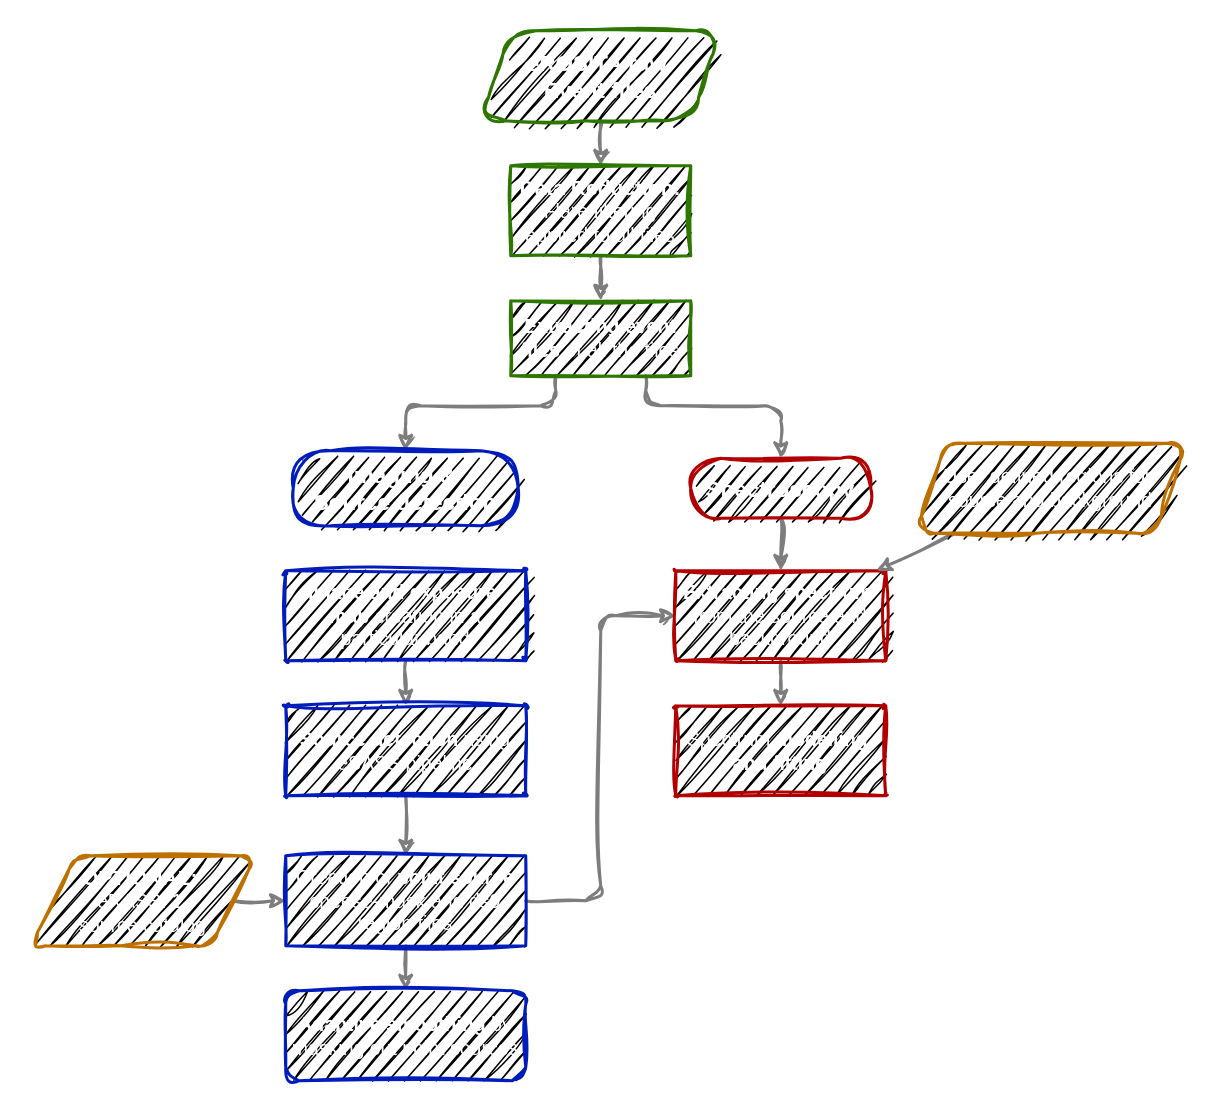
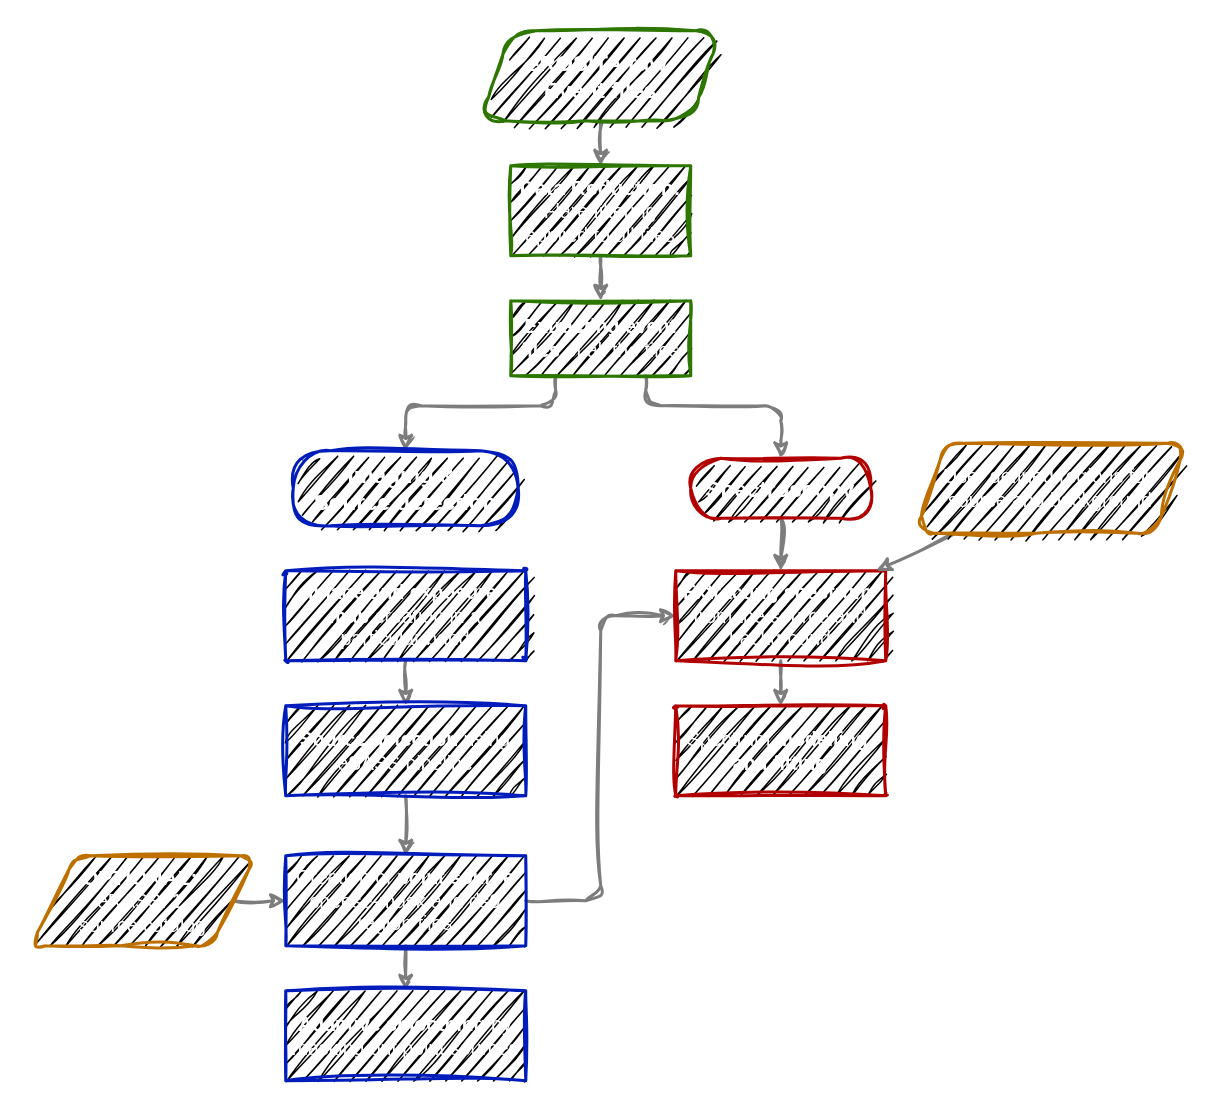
- <mxCell id="22" value="&lt;b&gt;Extracting spectrum&lt;/b&gt;&amp;nbsp;&lt;div&gt;from the source and background&lt;/div&gt;" style="whiteSpace=wrap;html=1;rounded=1;arcSize=0;sketch=1;curveFitting=1;jiggle=2;fillColor=#000000;fontColor=light-dark(#FFFFFF,#121212);strokeColor=#B20000;strokeWidth=2;fontSize=13;" parent="1" vertex="1"><mxGeometry x="450" y="380" width="140" height="60" as="geometry" /></mxCell>
+ <mxCell id="22" value="&lt;b&gt;Extracting spectrum&lt;/b&gt;&amp;nbsp;&lt;div&gt;from the source and background&lt;/div&gt;" style="whiteSpace=wrap;html=1;arcSize=0;sketch=1;curveFitting=1;jiggle=2;fillColor=#000000;fontColor=light-dark(#FFFFFF,#121212);strokeColor=#B20000;strokeWidth=2;fontSize=13;rounded=0;" parent="1" vertex="1"><mxGeometry x="450" y="380" width="140" height="60" as="geometry" /></mxCell>
- <mxCell id="15" value="&lt;font&gt;&lt;b&gt;Source detection&lt;/b&gt; using eSASS pipeline&lt;/font&gt;" style="whiteSpace=wrap;html=1;rounded=1;arcSize=0;sketch=1;curveFitting=1;jiggle=2;fillColor=#000000;fontColor=light-dark(#FFFFFF,#121212);strokeColor=#001DBC;strokeWidth=2;fontSize=13;" parent="1" vertex="1"><mxGeometry x="190" y="470" width="160" height="60" as="geometry" /></mxCell>
+ <mxCell id="15" value="&lt;font&gt;&lt;b&gt;Source detection&lt;/b&gt; using eSASS pipeline&lt;/font&gt;" style="whiteSpace=wrap;html=1;arcSize=0;sketch=1;curveFitting=1;jiggle=2;fillColor=#000000;fontColor=light-dark(#FFFFFF,#121212);strokeColor=#001DBC;strokeWidth=2;fontSize=13;rounded=0;" parent="1" vertex="1"><mxGeometry x="190" y="470" width="160" height="60" as="geometry" /></mxCell>
- <mxCell id="23" value="&lt;b&gt;Adaptive smoothing&lt;/b&gt; by masking out point sources" style="whiteSpace=wrap;html=1;sketch=1;curveFitting=1;jiggle=2;fillColor=#000000;fontColor=light-dark(#FFFFFF,#121212);strokeColor=#001DBC;strokeWidth=2;fontSize=13;rounded=1;" parent="1" vertex="1"><mxGeometry x="190" y="660" width="160" height="60" as="geometry" /></mxCell>
+ <mxCell id="23" value="&lt;b&gt;Adaptive smoothing&lt;/b&gt; by masking out point sources" style="whiteSpace=wrap;html=1;sketch=1;curveFitting=1;jiggle=2;fillColor=#000000;fontColor=light-dark(#FFFFFF,#121212);strokeColor=#001DBC;strokeWidth=2;fontSize=13;" parent="1" vertex="1"><mxGeometry x="190" y="660" width="160" height="60" as="geometry" /></mxCell>
